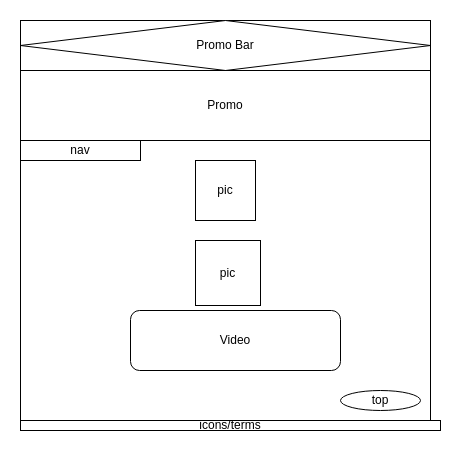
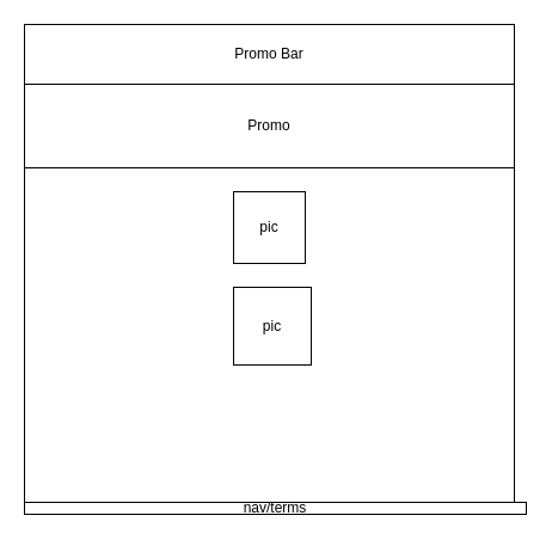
- <mxCell id="3" value="Promo Bar" style="rhombus;whiteSpace=wrap;html=1;" vertex="1" parent="1"><mxGeometry x="20" y="20" width="410" height="50" as="geometry" /></mxCell>
+ <mxCell id="3" value="Promo Bar" style="rounded=0;whiteSpace=wrap;html=1;" vertex="1" parent="1"><mxGeometry x="20" y="20" width="410" height="50" as="geometry" /></mxCell>
- <mxCell id="6" value="nav" style="rounded=0;whiteSpace=wrap;html=1;" vertex="1" parent="1"><mxGeometry x="20" y="140" width="120" height="20" as="geometry" /></mxCell>
- <mxCell id="10" value="Video" style="rounded=1;whiteSpace=wrap;html=1;" vertex="1" parent="1"><mxGeometry x="130" y="310" width="210" height="60" as="geometry" /></mxCell>
- <mxCell id="11" value="top" style="ellipse;whiteSpace=wrap;html=1;" vertex="1" parent="1"><mxGeometry x="340" y="390" width="80" height="20" as="geometry" /></mxCell>
- <mxCell id="9" value="icons/terms" style="rounded=0;whiteSpace=wrap;html=1;" vertex="1" parent="1"><mxGeometry x="20" y="420" width="420" height="10" as="geometry" /></mxCell>
+ <mxCell id="9" value="nav/terms" style="rounded=0;whiteSpace=wrap;html=1;" vertex="1" parent="1"><mxGeometry x="20" y="420" width="420" height="10" as="geometry" /></mxCell>
